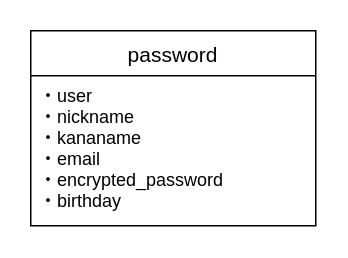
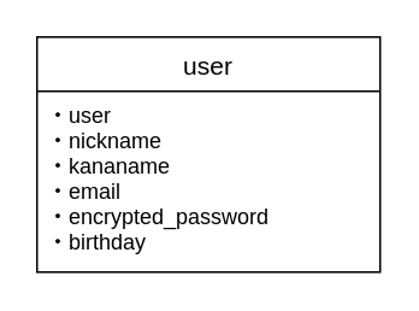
- <mxCell id="2" value="password" style="swimlane;fontStyle=0;childLayout=stackLayout;horizontal=1;startSize=30;horizontalStack=0;resizeParent=1;resizeParentMax=0;resizeLast=0;collapsible=1;marginBottom=0;align=center;fontSize=14;" vertex="1" parent="1"><mxGeometry x="20" y="20" width="190" height="130" as="geometry" /></mxCell>
+ <mxCell id="2" value="user" style="swimlane;fontStyle=0;childLayout=stackLayout;horizontal=1;startSize=30;horizontalStack=0;resizeParent=1;resizeParentMax=0;resizeLast=0;collapsible=1;marginBottom=0;align=center;fontSize=14;" vertex="1" parent="1"><mxGeometry x="20" y="20" width="190" height="130" as="geometry" /></mxCell>
